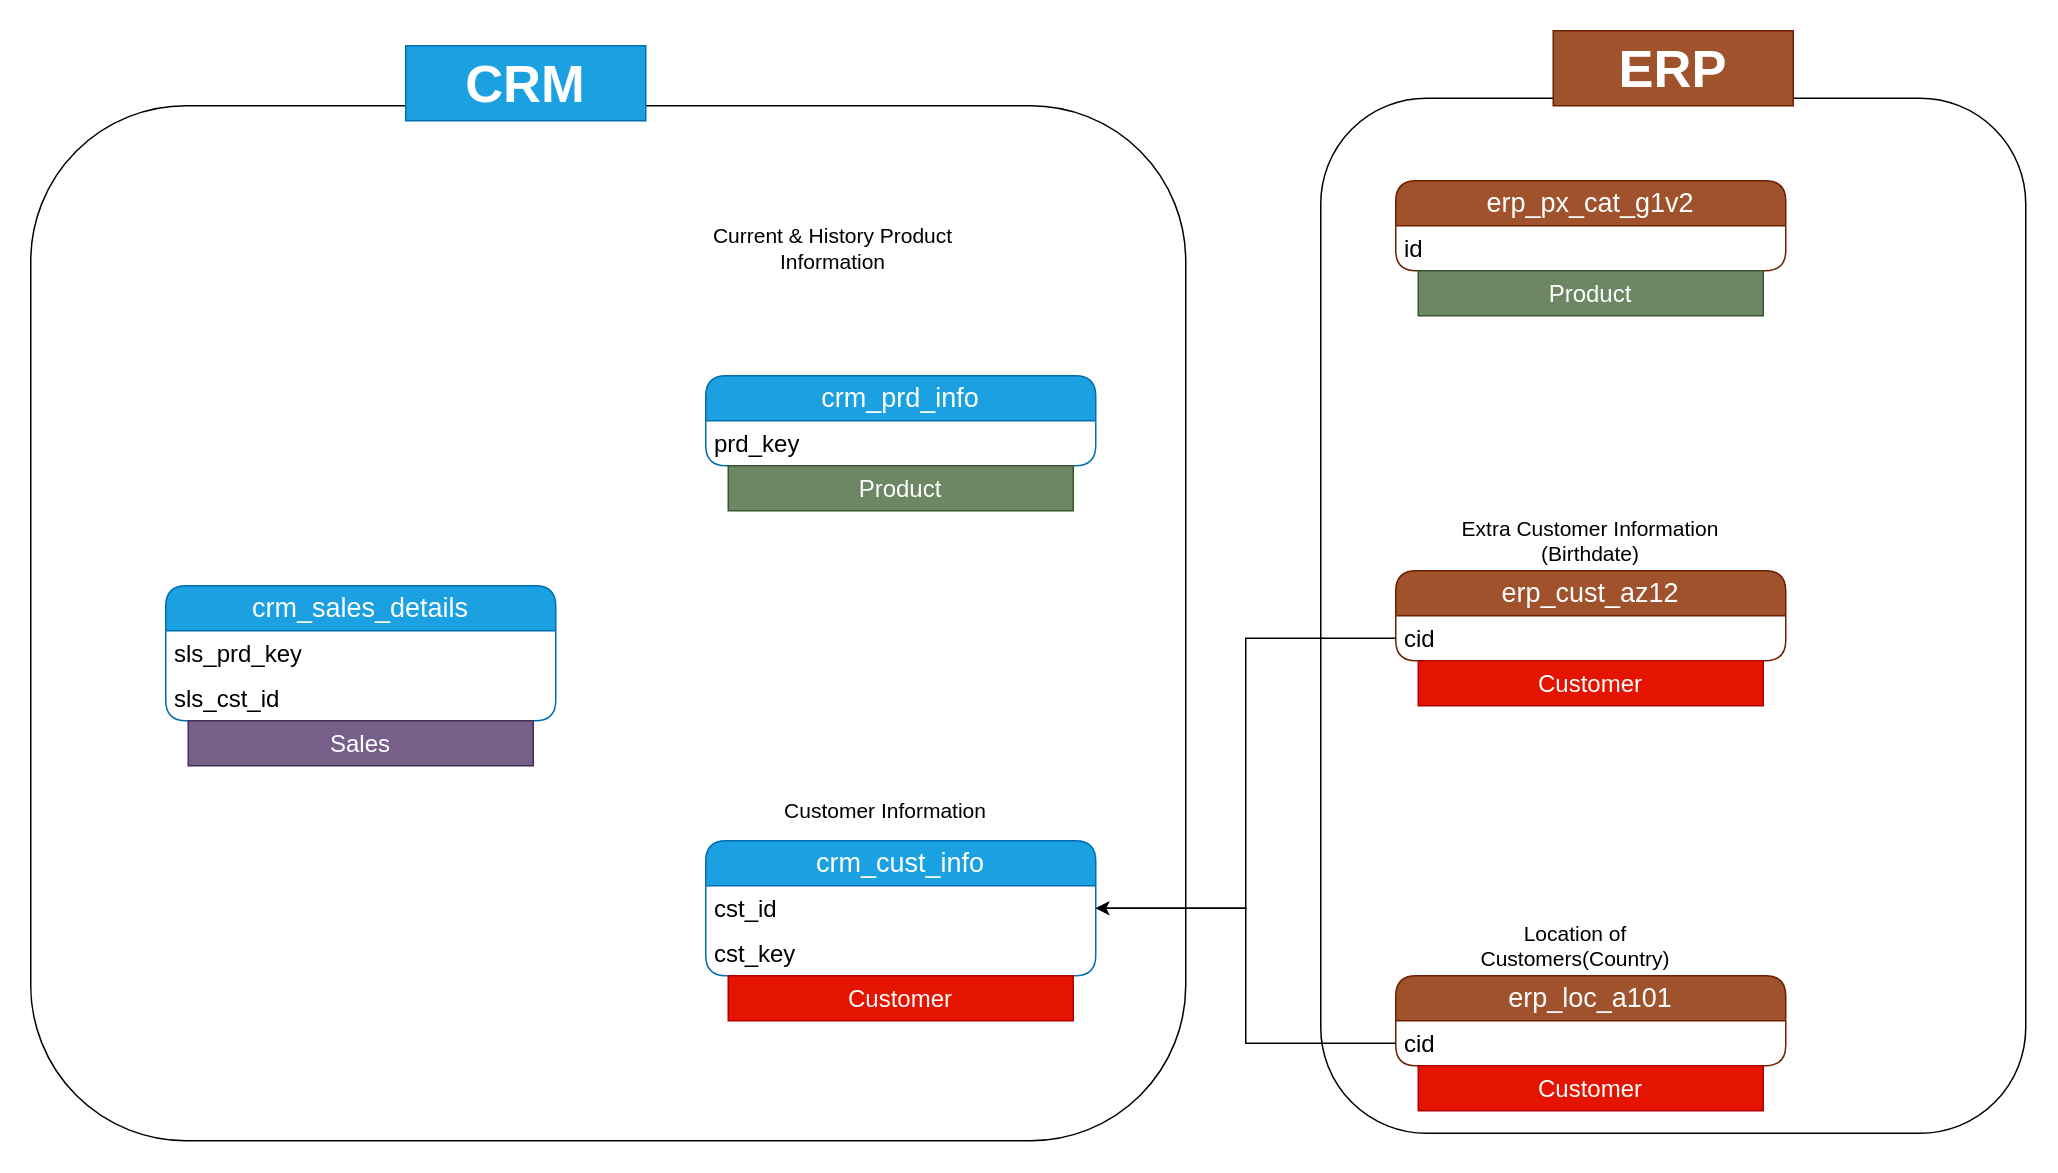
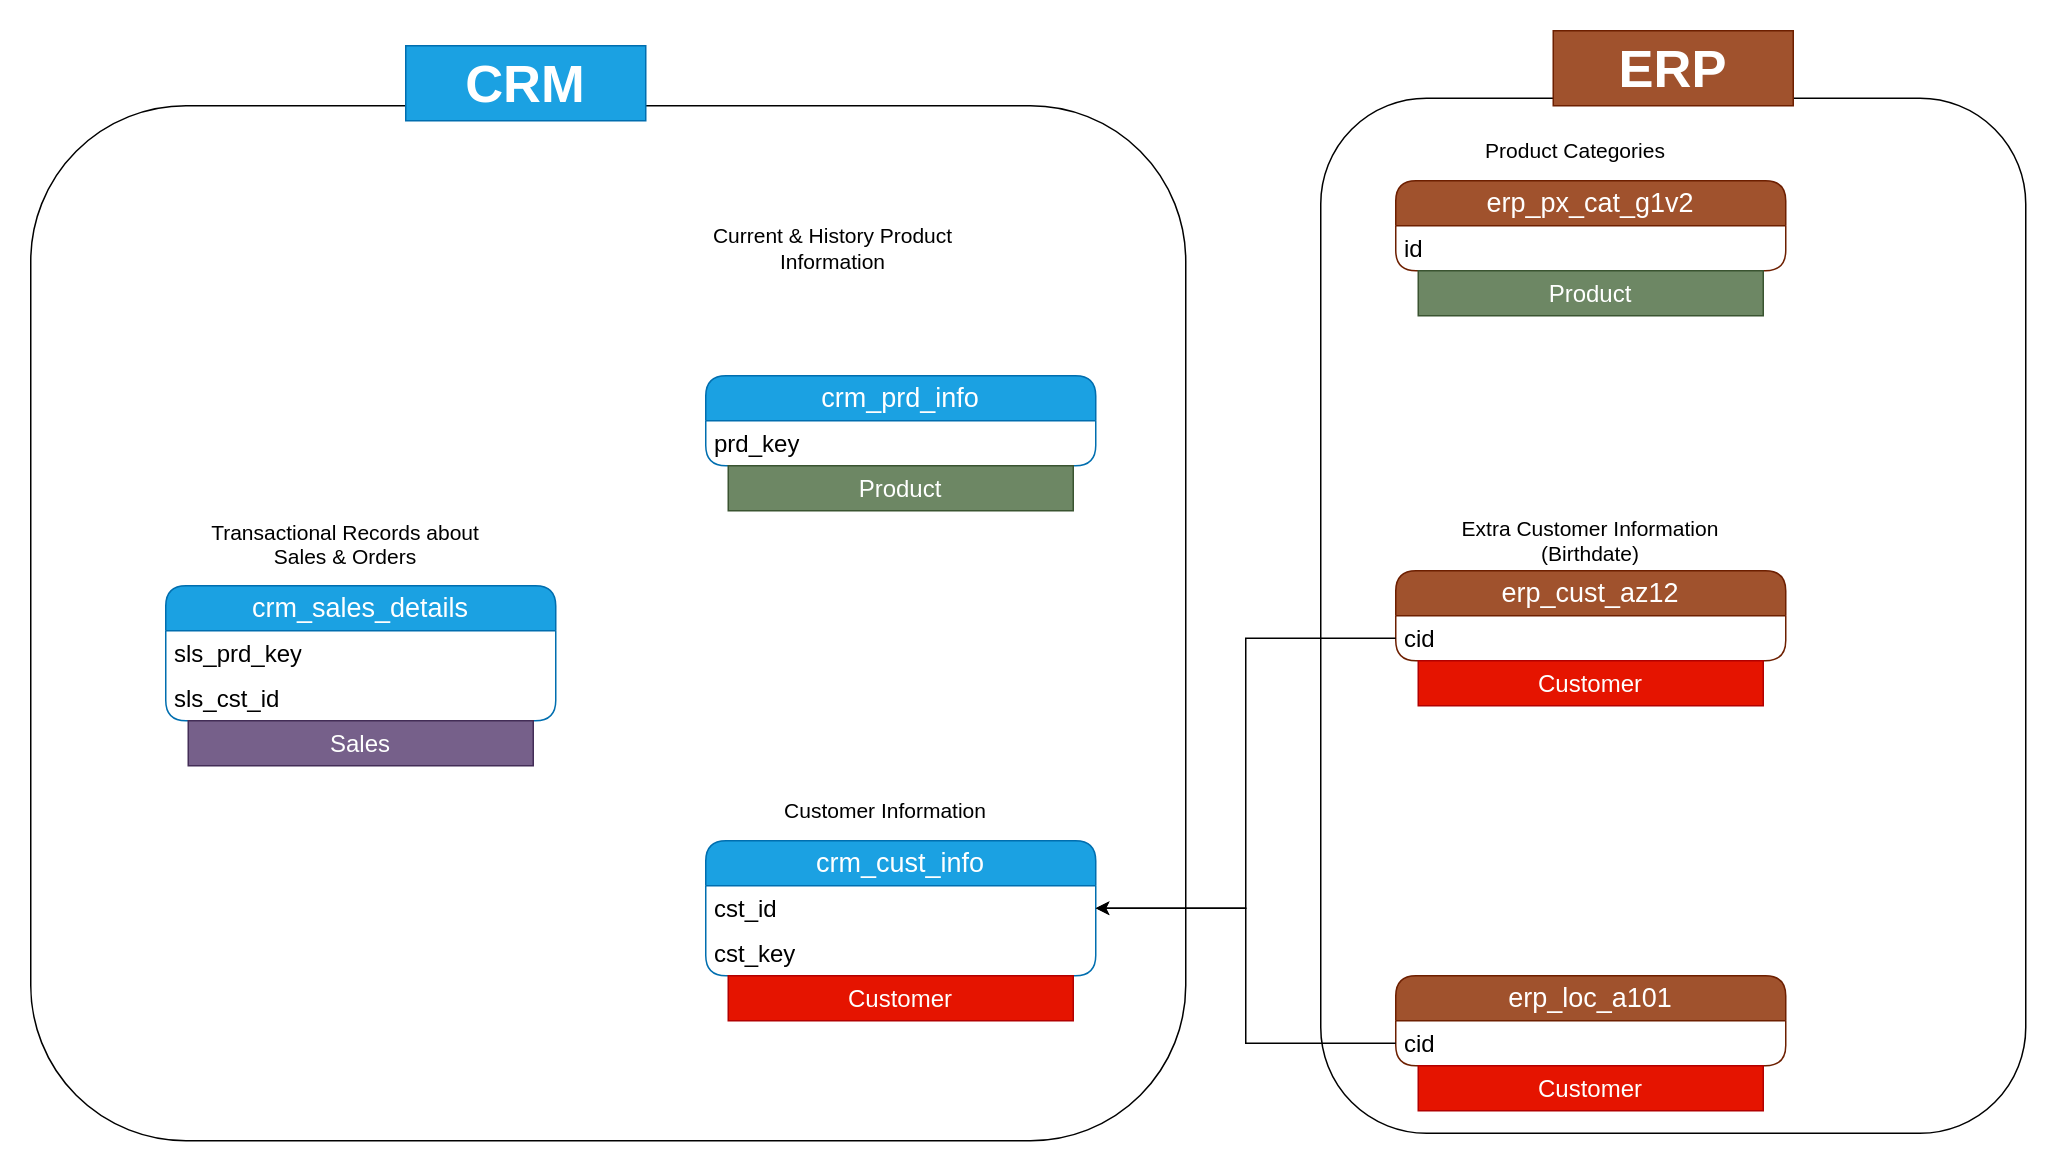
+ <mxCell id="15" value="&lt;div&gt;&lt;span style=&quot;font-size: 14px;&quot;&gt;Product Categories&lt;/span&gt;&lt;/div&gt;" style="text;html=1;align=center;verticalAlign=middle;whiteSpace=wrap;rounded=0;" parent="1" vertex="1"><mxGeometry x="950" y="80" width="200" height="40" as="geometry" /></mxCell>
+ <mxCell id="5" value="&lt;font style=&quot;font-size: 14px;&quot;&gt;Transactional Records about Sales &amp;amp; Orders&lt;/font&gt;&lt;div&gt;&lt;br&gt;&lt;/div&gt;" style="text;html=1;align=center;verticalAlign=middle;whiteSpace=wrap;rounded=0;" parent="1" vertex="1"><mxGeometry x="130" y="350" width="200" height="40" as="geometry" /></mxCell>
- <mxCell id="21" value="&lt;div&gt;&lt;span style=&quot;font-size: 14px;&quot;&gt;Location of Customers(Country)&lt;/span&gt;&lt;/div&gt;" style="text;html=1;align=center;verticalAlign=middle;whiteSpace=wrap;rounded=0;" parent="1" vertex="1"><mxGeometry x="950" y="610" width="200" height="40" as="geometry" /></mxCell>
